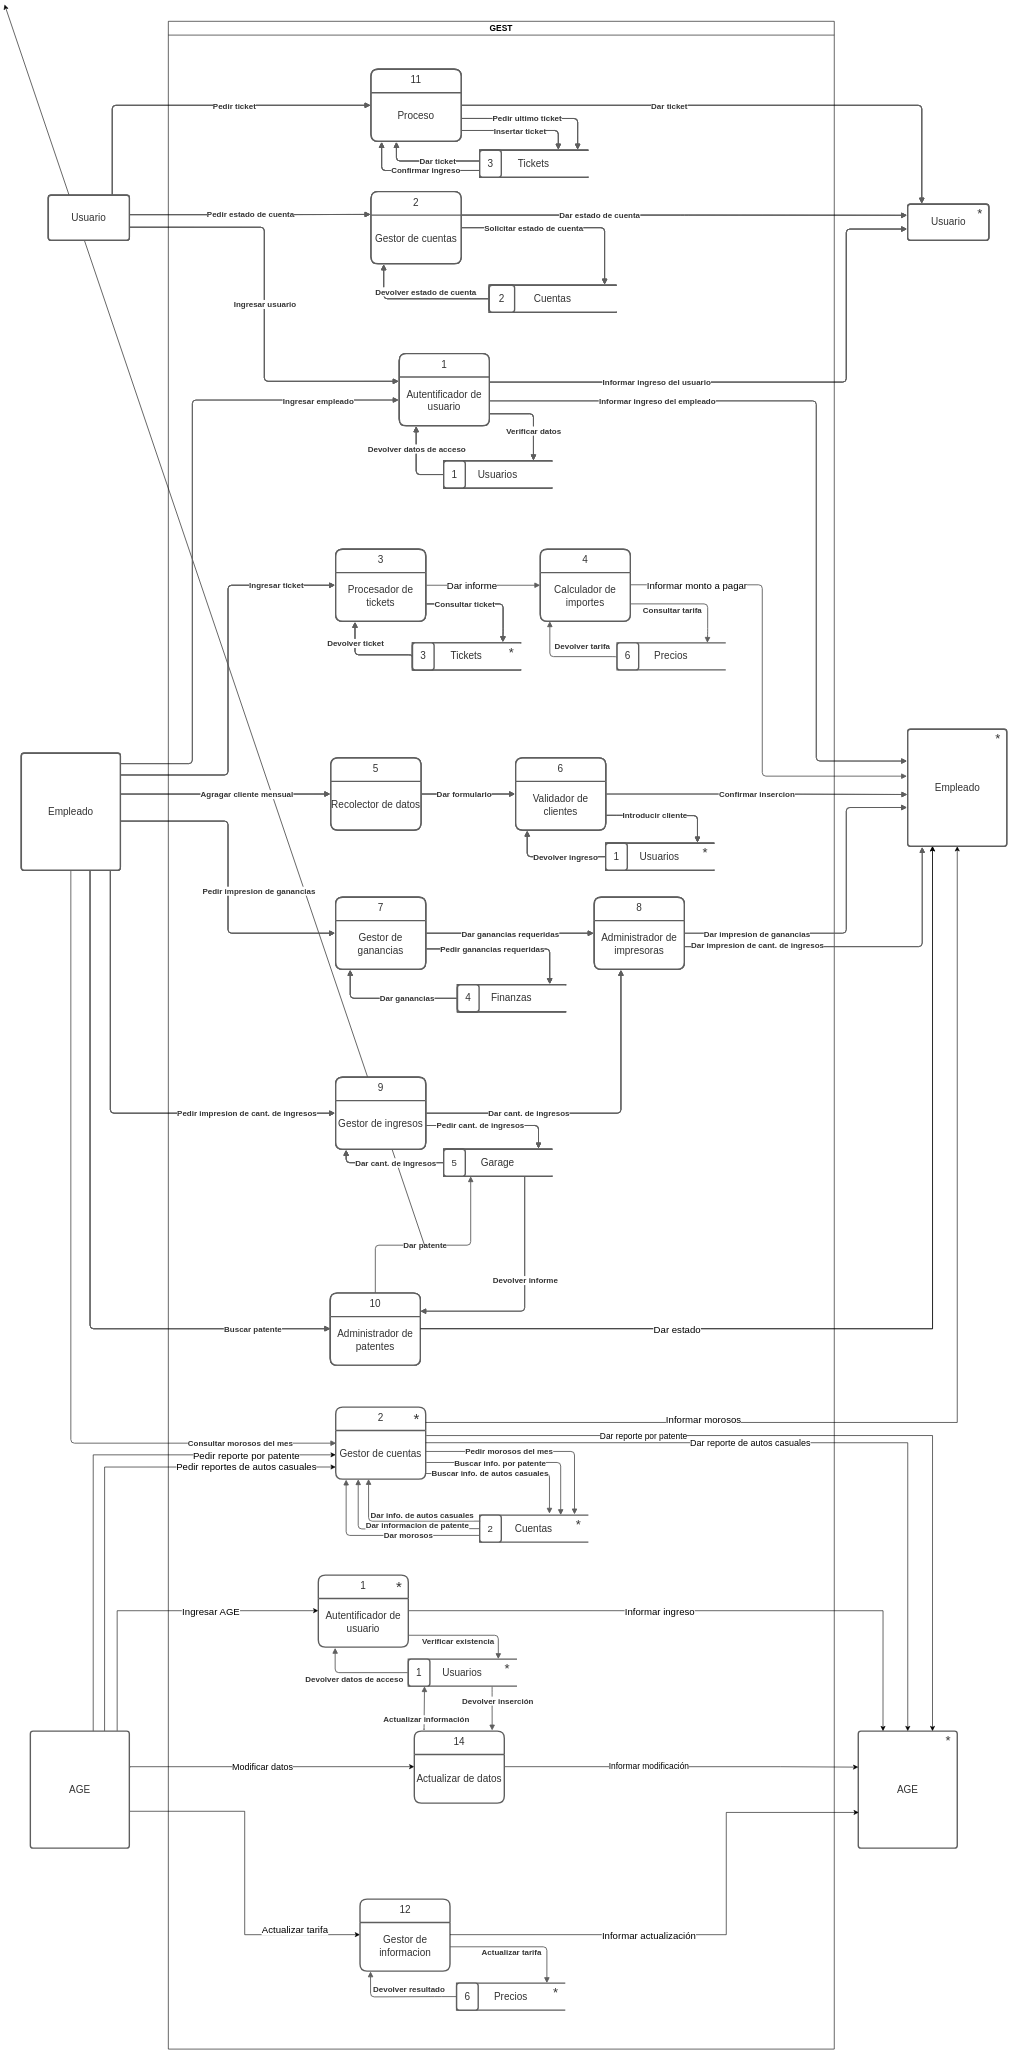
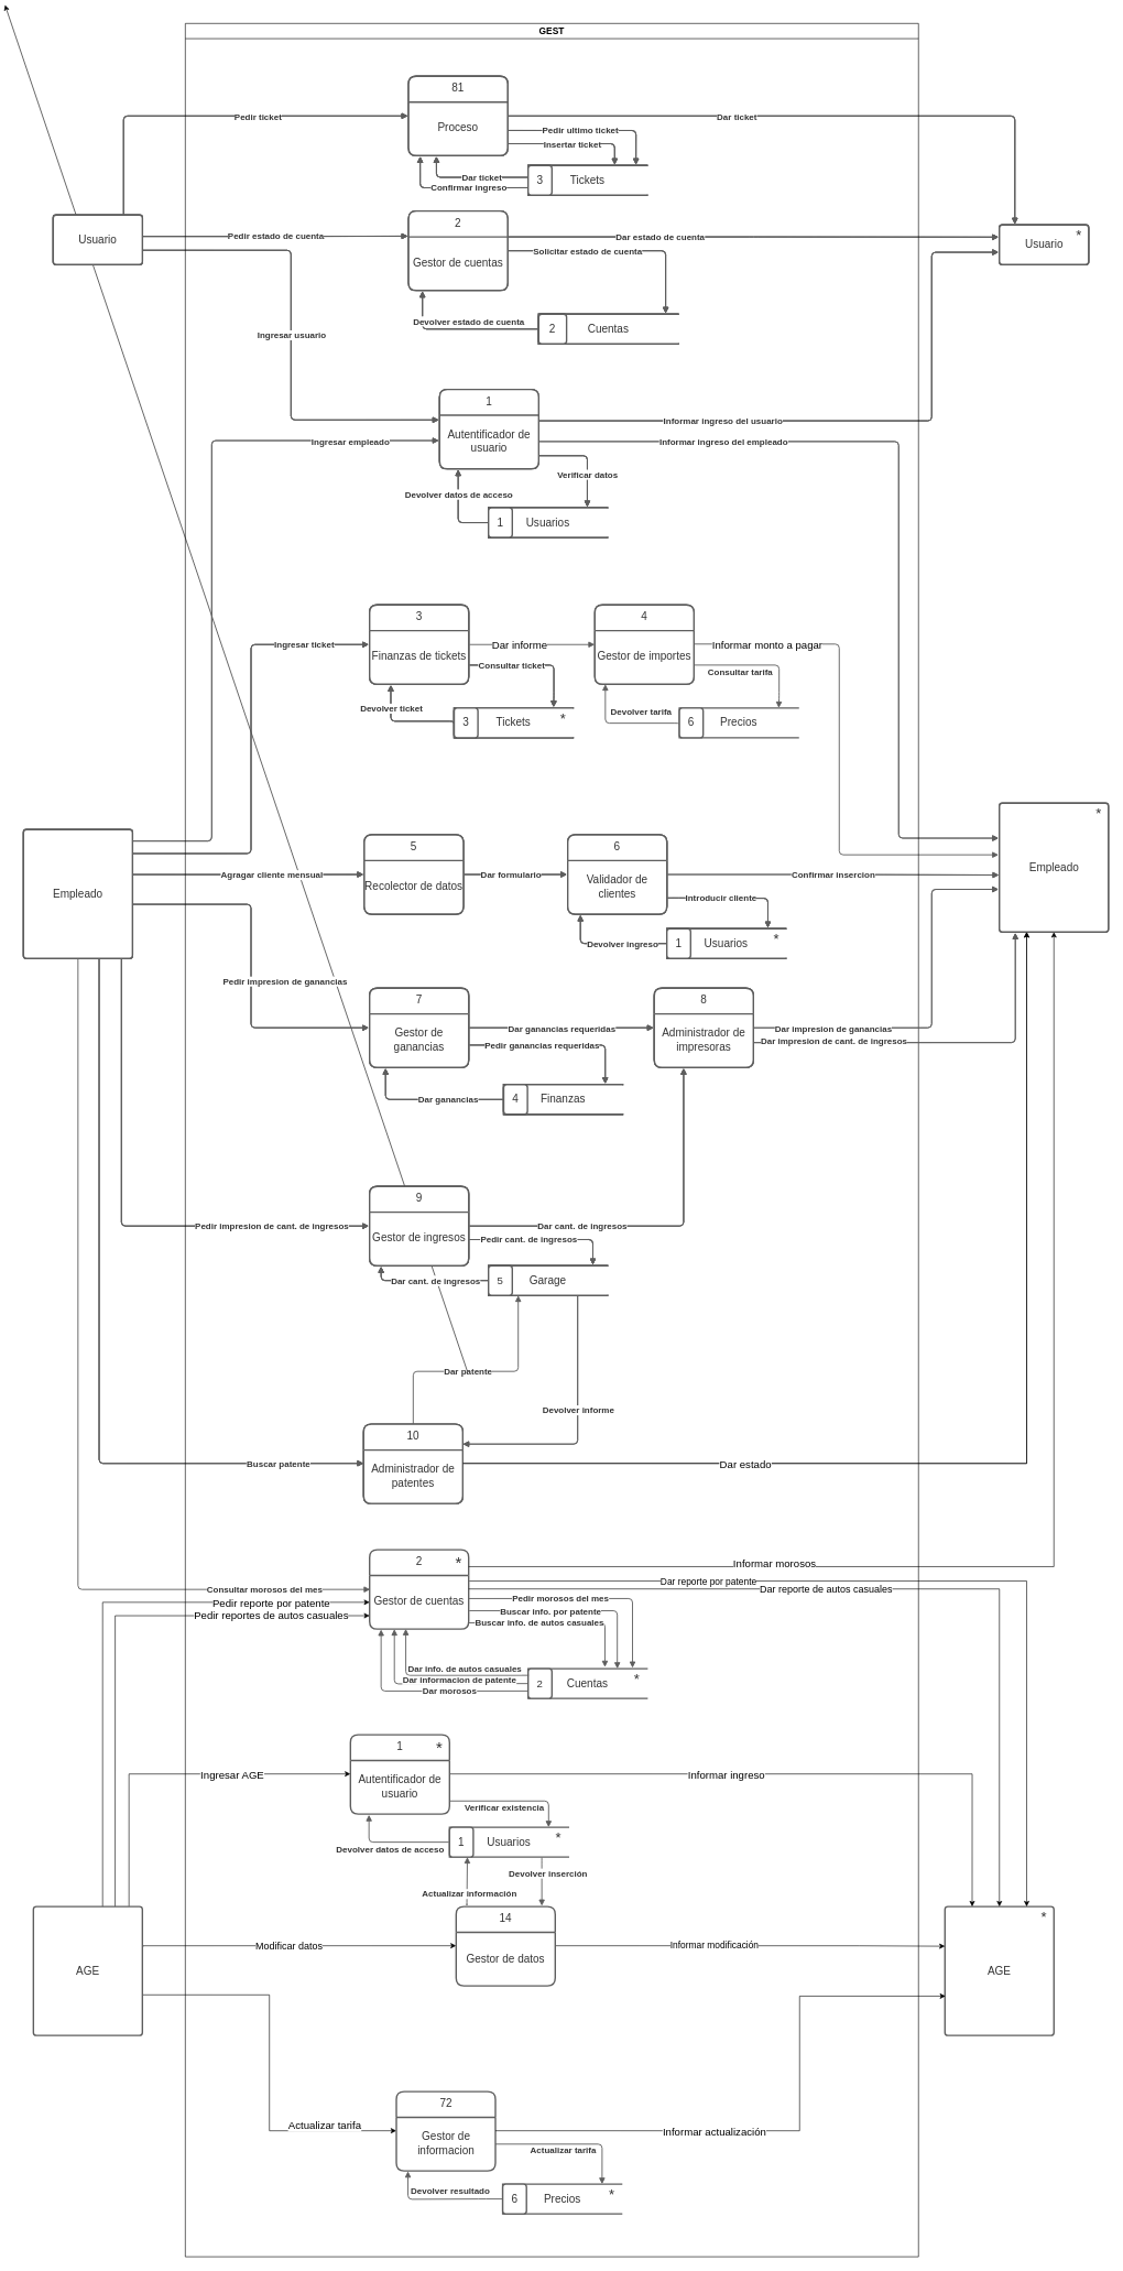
- <mxCell id="301" value="&lt;div style=&quot;display: flex; justify-content: center; text-align: center; align-items: baseline; font-size: 0; line-height: 1.25;margin-top: -2px;&quot;&gt;&lt;span&gt;&lt;span style=&quot;font-size:16.7px;color:#333333;&quot;&gt;11&lt;/span&gt;&lt;/span&gt;&lt;/div&gt;" style="shape=swimlane;html=1;rounded=1;arcSize=10;collapsible=0;fontStyle=0;startSize=39;whiteSpace=wrap;overflow=block;blockSpacing=1;fontSize=13;spacing=0;strokeColor=#5e5e5e;strokeOpacity=100;fillOpacity=100;fillColor=#ffffff;strokeWidth=2.3;swimlaneFillColor=#ffffff;" parent="244" vertex="1"><mxGeometry x="603" y="100" width="150" height="120" as="geometry" /></mxCell>
+ <mxCell id="301" value="&lt;div style=&quot;display: flex; justify-content: center; text-align: center; align-items: baseline; font-size: 0; line-height: 1.25;margin-top: -2px;&quot;&gt;&lt;span&gt;&lt;span style=&quot;font-size:16.7px;color:#333333;&quot;&gt;81&lt;/span&gt;&lt;/span&gt;&lt;/div&gt;" style="shape=swimlane;html=1;rounded=1;arcSize=10;collapsible=0;fontStyle=0;startSize=39;whiteSpace=wrap;overflow=block;blockSpacing=1;fontSize=13;spacing=0;strokeColor=#5e5e5e;strokeOpacity=100;fillOpacity=100;fillColor=#ffffff;strokeWidth=2.3;swimlaneFillColor=#ffffff;" parent="244" vertex="1"><mxGeometry x="603" y="100" width="150" height="120" as="geometry" /></mxCell>
- <mxCell id="290" value="&lt;div style=&quot;display: flex; justify-content: center; text-align: center; align-items: baseline; font-size: 0; line-height: 1.25;margin-top: -2px;&quot;&gt;&lt;span&gt;&lt;span style=&quot;font-size:16.7px;color:#333333;&quot;&gt;Procesador de tickets&lt;/span&gt;&lt;/span&gt;&lt;/div&gt;" style="rounded=1;arcSize=10;strokeColor=none;fillColor=none;whiteSpace=wrap;overflow=block;blockSpacing=1;html=1;fontSize=13;spacing=0;strokeOpacity=100;fillOpacity=100;strokeWidth=2.3;" parent="289" vertex="1"><mxGeometry y="39" width="150" height="81" as="geometry" /></mxCell>
+ <mxCell id="290" value="&lt;div style=&quot;display: flex; justify-content: center; text-align: center; align-items: baseline; font-size: 0; line-height: 1.25;margin-top: -2px;&quot;&gt;&lt;span&gt;&lt;span style=&quot;font-size:16.7px;color:#333333;&quot;&gt;Finanzas de tickets&lt;/span&gt;&lt;/span&gt;&lt;/div&gt;" style="rounded=1;arcSize=10;strokeColor=none;fillColor=none;whiteSpace=wrap;overflow=block;blockSpacing=1;html=1;fontSize=13;spacing=0;strokeOpacity=100;fillOpacity=100;strokeWidth=2.3;" parent="289" vertex="1"><mxGeometry y="39" width="150" height="81" as="geometry" /></mxCell>
- <mxCell id="239" value="&lt;div style=&quot;display: flex; justify-content: center; text-align: center; align-items: baseline; line-height: 1.25; margin-top: -2px;&quot;&gt;&lt;font color=&quot;#333333&quot;&gt;&lt;span style=&quot;font-size: 16.7px;&quot;&gt;Calculador de importes&lt;/span&gt;&lt;/font&gt;&lt;/div&gt;" style="rounded=1;arcSize=10;strokeColor=none;fillColor=none;whiteSpace=wrap;overflow=block;blockSpacing=1;html=1;fontSize=13;spacing=0;strokeOpacity=100;fillOpacity=100;strokeWidth=2.3;" parent="238" vertex="1"><mxGeometry y="39" width="150" height="81" as="geometry" /></mxCell>
+ <mxCell id="239" value="&lt;div style=&quot;display: flex; justify-content: center; text-align: center; align-items: baseline; line-height: 1.25; margin-top: -2px;&quot;&gt;&lt;font color=&quot;#333333&quot;&gt;&lt;span style=&quot;font-size: 16.7px;&quot;&gt;Gestor de importes&lt;/span&gt;&lt;/font&gt;&lt;/div&gt;" style="rounded=1;arcSize=10;strokeColor=none;fillColor=none;whiteSpace=wrap;overflow=block;blockSpacing=1;html=1;fontSize=13;spacing=0;strokeOpacity=100;fillOpacity=100;strokeWidth=2.3;" parent="238" vertex="1"><mxGeometry y="39" width="150" height="81" as="geometry" /></mxCell>
- <mxCell id="397" value="&lt;font color=&quot;#333333&quot;&gt;&lt;span style=&quot;font-size: 16.7px;&quot;&gt;Actualizar de datos&lt;/span&gt;&lt;/font&gt;" style="rounded=1;arcSize=10;strokeColor=none;fillColor=none;whiteSpace=wrap;overflow=block;blockSpacing=1;html=1;fontSize=13;spacing=0;strokeOpacity=100;fillOpacity=100;strokeWidth=2.3;" parent="396" vertex="1"><mxGeometry y="39" width="150" height="81" as="geometry" /></mxCell>
+ <mxCell id="397" value="&lt;font color=&quot;#333333&quot;&gt;&lt;span style=&quot;font-size: 16.7px;&quot;&gt;Gestor de datos&lt;/span&gt;&lt;/font&gt;" style="rounded=1;arcSize=10;strokeColor=none;fillColor=none;whiteSpace=wrap;overflow=block;blockSpacing=1;html=1;fontSize=13;spacing=0;strokeOpacity=100;fillOpacity=100;strokeWidth=2.3;" parent="396" vertex="1"><mxGeometry y="39" width="150" height="81" as="geometry" /></mxCell>
- <mxCell id="232" value="&lt;div style=&quot;display: flex; justify-content: center; text-align: center; align-items: baseline; font-size: 0; line-height: 1.25;margin-top: -2px;&quot;&gt;&lt;span&gt;&lt;span style=&quot;font-size:16.7px;color:#333333;&quot;&gt;12&lt;/span&gt;&lt;/span&gt;&lt;/div&gt;" style="shape=swimlane;html=1;rounded=1;arcSize=10;collapsible=0;fontStyle=0;startSize=39;whiteSpace=wrap;overflow=block;blockSpacing=1;fontSize=13;spacing=0;strokeColor=#5e5e5e;strokeOpacity=100;fillOpacity=100;fillColor=#ffffff;strokeWidth=2.3;swimlaneFillColor=#ffffff;" parent="1" vertex="1"><mxGeometry x="584.5" y="3150" width="150" height="120" as="geometry" /></mxCell>
+ <mxCell id="232" value="&lt;div style=&quot;display: flex; justify-content: center; text-align: center; align-items: baseline; font-size: 0; line-height: 1.25;margin-top: -2px;&quot;&gt;&lt;span&gt;&lt;span style=&quot;font-size:16.7px;color:#333333;&quot;&gt;72&lt;/span&gt;&lt;/span&gt;&lt;/div&gt;" style="shape=swimlane;html=1;rounded=1;arcSize=10;collapsible=0;fontStyle=0;startSize=39;whiteSpace=wrap;overflow=block;blockSpacing=1;fontSize=13;spacing=0;strokeColor=#5e5e5e;strokeOpacity=100;fillOpacity=100;fillColor=#ffffff;strokeWidth=2.3;swimlaneFillColor=#ffffff;" parent="1" vertex="1"><mxGeometry x="584.5" y="3150" width="150" height="120" as="geometry" /></mxCell>
